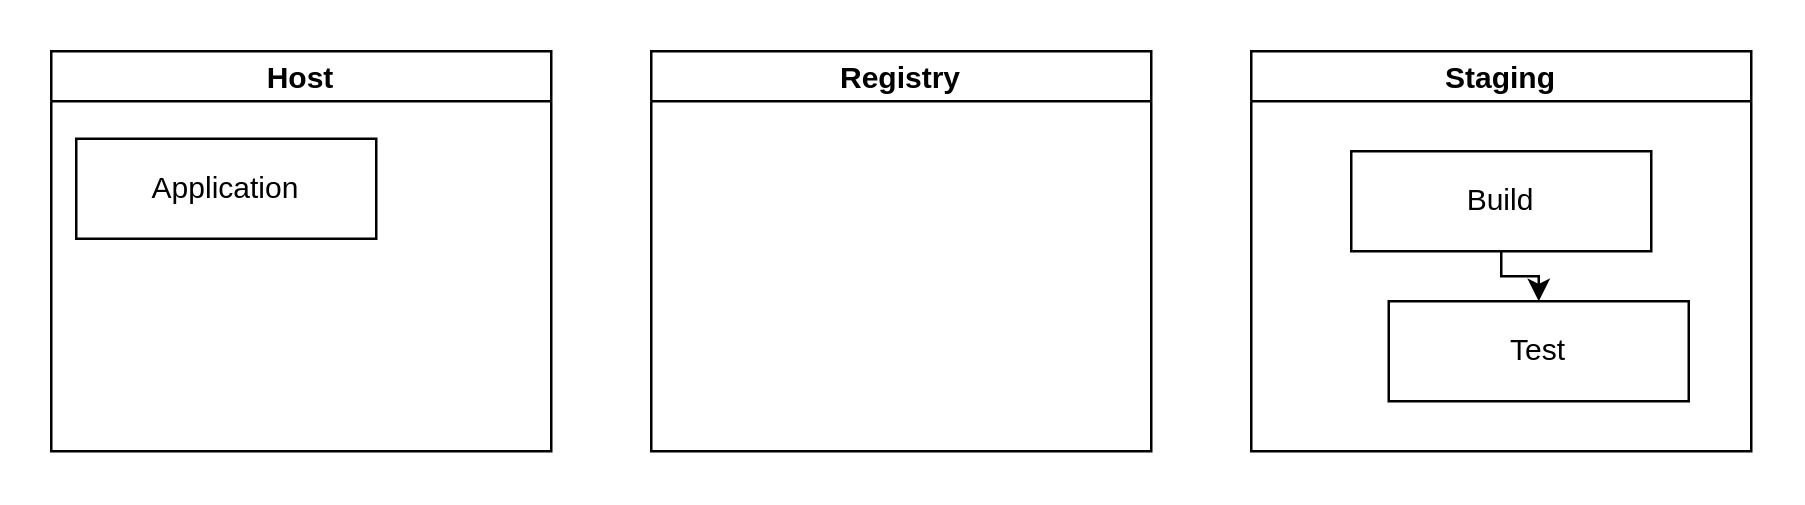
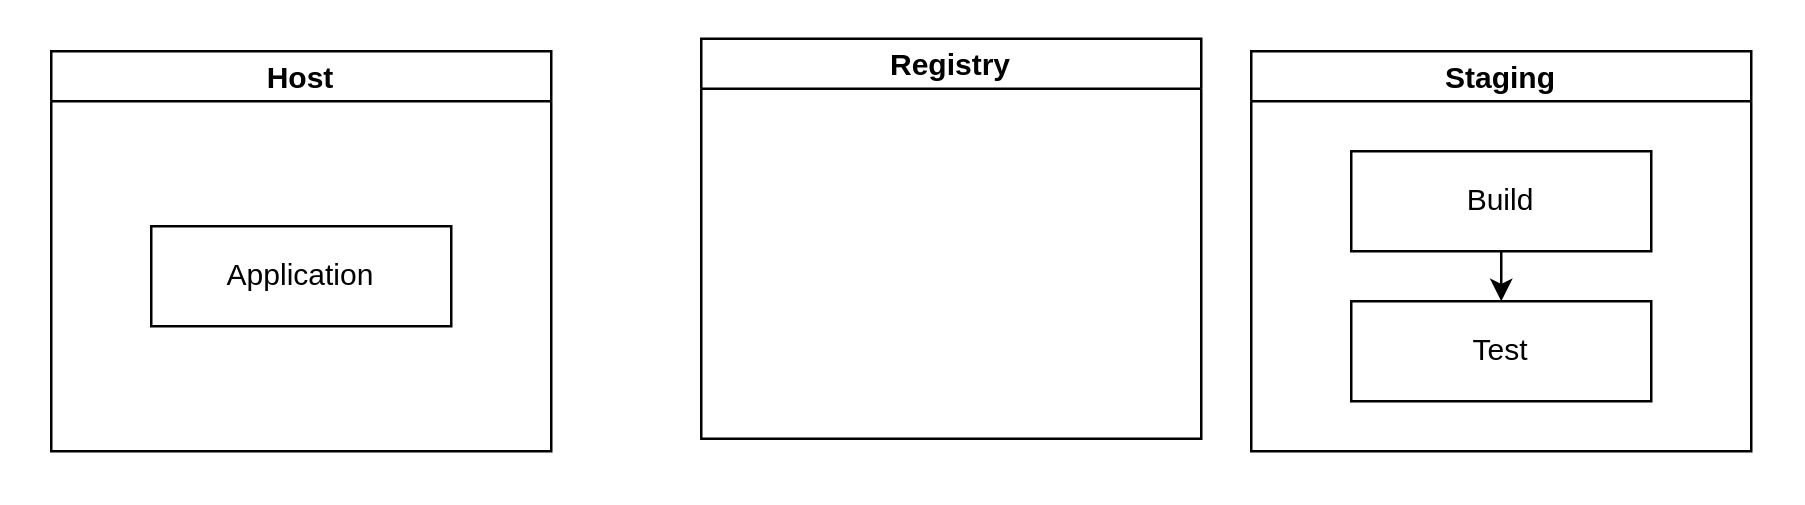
- <mxCell id="3" value="Application" style="whiteSpace=wrap;html=1;treeFolding=1;treeMoving=1;newEdgeStyle={&quot;edgeStyle&quot;:&quot;elbowEdgeStyle&quot;,&quot;startArrow&quot;:&quot;none&quot;,&quot;endArrow&quot;:&quot;none&quot;};" vertex="1" parent="2"><mxGeometry x="10" y="35" width="120" height="40" as="geometry" /></mxCell>
+ <mxCell id="3" value="Application" style="whiteSpace=wrap;html=1;treeFolding=1;treeMoving=1;newEdgeStyle={&quot;edgeStyle&quot;:&quot;elbowEdgeStyle&quot;,&quot;startArrow&quot;:&quot;none&quot;,&quot;endArrow&quot;:&quot;none&quot;};" vertex="1" parent="2"><mxGeometry x="40" y="70" width="120" height="40" as="geometry" /></mxCell>
- <mxCell id="4" value="Registry" style="swimlane;startSize=20;horizontal=1;containerType=tree;" vertex="1" parent="1"><mxGeometry x="260" y="20" width="200" height="160" as="geometry"><mxRectangle x="280" y="40" width="80" height="30" as="alternateBounds" /></mxGeometry></mxCell>
+ <mxCell id="4" value="Registry" style="swimlane;startSize=20;horizontal=1;containerType=tree;" vertex="1" parent="1"><mxGeometry x="280" y="15" width="200" height="160" as="geometry"><mxRectangle x="280" y="40" width="80" height="30" as="alternateBounds" /></mxGeometry></mxCell>
- <mxCell id="8" value="Test" style="whiteSpace=wrap;html=1;treeFolding=1;treeMoving=1;newEdgeStyle={&quot;edgeStyle&quot;:&quot;elbowEdgeStyle&quot;,&quot;startArrow&quot;:&quot;none&quot;,&quot;endArrow&quot;:&quot;none&quot;};" vertex="1" parent="5"><mxGeometry x="55" y="100" width="120" height="40" as="geometry" /></mxCell>
+ <mxCell id="8" value="Test" style="whiteSpace=wrap;html=1;treeFolding=1;treeMoving=1;newEdgeStyle={&quot;edgeStyle&quot;:&quot;elbowEdgeStyle&quot;,&quot;startArrow&quot;:&quot;none&quot;,&quot;endArrow&quot;:&quot;none&quot;};" vertex="1" parent="5"><mxGeometry x="40" y="100" width="120" height="40" as="geometry" /></mxCell>
